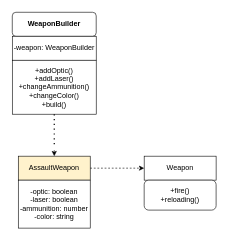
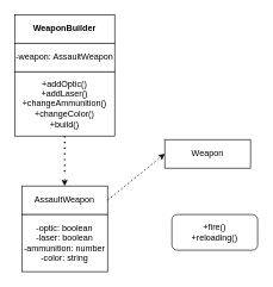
- <mxCell id="2" value="&lt;b&gt;WeaponBuilder&lt;/b&gt;" style="whiteSpace=wrap;html=1;rounded=1;" parent="1" vertex="1"><mxGeometry x="20" y="20" width="140" height="40" as="geometry" /></mxCell>
+ <mxCell id="2" value="&lt;b&gt;WeaponBuilder&lt;/b&gt;" style="rounded=0;whiteSpace=wrap;html=1;" parent="1" vertex="1"><mxGeometry x="20" y="20" width="140" height="40" as="geometry" /></mxCell>
- <mxCell id="3" value="-weapon: WeaponBuilder" style="rounded=0;whiteSpace=wrap;html=1;" parent="1" vertex="1"><mxGeometry x="20" y="60" width="140" height="40" as="geometry" /></mxCell>
+ <mxCell id="3" value="-weapon: AssaultWeapon" style="rounded=0;whiteSpace=wrap;html=1;" parent="1" vertex="1"><mxGeometry x="20" y="60" width="140" height="40" as="geometry" /></mxCell>
- <mxCell id="5" value="AssaultWeapon" style="rounded=0;whiteSpace=wrap;html=1;fillColor=#fff2cc;" parent="1" vertex="1"><mxGeometry x="30" y="260" width="120" height="40" as="geometry" /></mxCell>
+ <mxCell id="5" value="AssaultWeapon" style="rounded=0;whiteSpace=wrap;html=1;" parent="1" vertex="1"><mxGeometry x="30" y="260" width="120" height="40" as="geometry" /></mxCell>
- <mxCell id="9" value="Weapon" style="rounded=0;whiteSpace=wrap;html=1;" vertex="1" parent="1"><mxGeometry x="240" y="260" width="120" height="40" as="geometry" /></mxCell>
+ <mxCell id="9" value="Weapon" style="rounded=0;whiteSpace=wrap;html=1;" vertex="1" parent="1"><mxGeometry x="230" y="195" width="120" height="40" as="geometry" /></mxCell>
